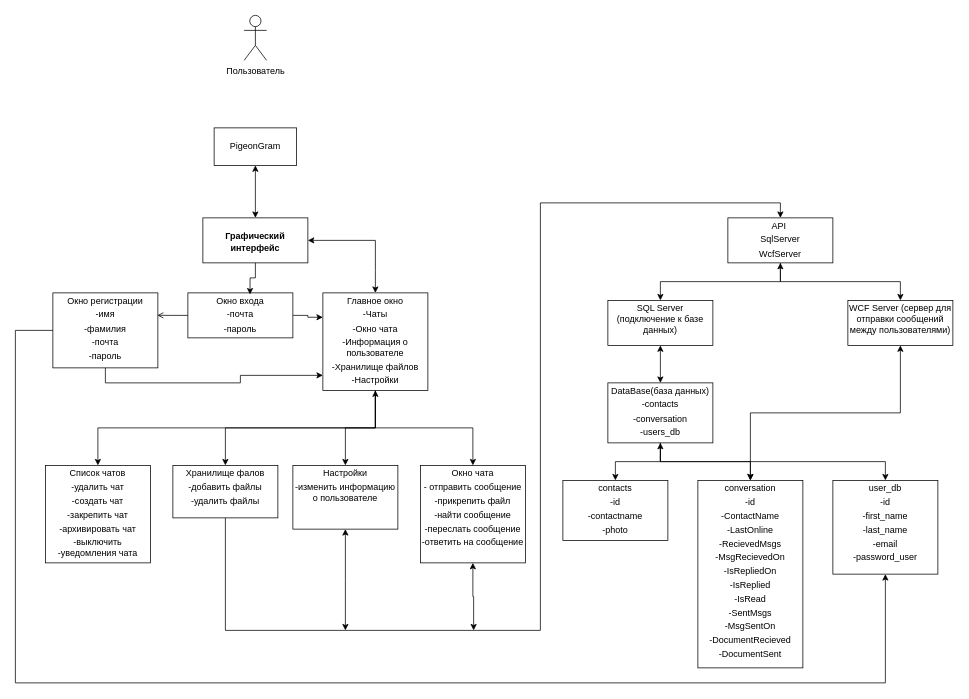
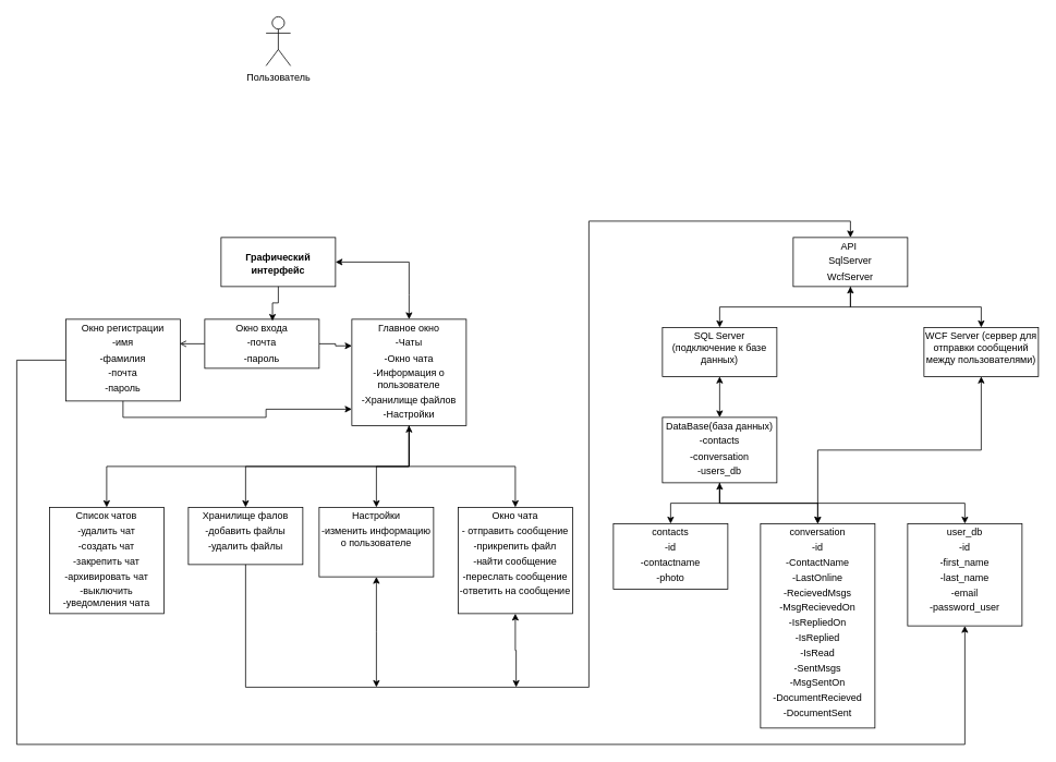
- <mxCell id="3" value="PigeonGram" style="html=1;whiteSpace=wrap;" vertex="1" parent="1"><mxGeometry x="285" y="170" width="110" height="50" as="geometry" /></mxCell>
- <mxCell id="2" style="edgeStyle=orthogonalEdgeStyle;rounded=0;orthogonalLoop=1;jettySize=auto;html=1;exitX=0.5;exitY=1;exitDx=0;exitDy=0;entryX=0.5;entryY=0;entryDx=0;entryDy=0;startArrow=classic;" edge="1" parent="1" source="3" target="4"><mxGeometry relative="1" as="geometry" /></mxCell>
- <mxCell id="20" value="&lt;p style=&quot;margin:0px;margin-top:4px;text-align:center;&quot;&gt;Окно регистрации&lt;/p&gt;&lt;p style=&quot;margin:0px;margin-top:4px;text-align:center;&quot;&gt;-имя&lt;/p&gt;&lt;p style=&quot;margin:0px;margin-top:4px;text-align:center;&quot;&gt;-фамилия&lt;/p&gt;&lt;p style=&quot;margin:0px;margin-top:4px;text-align:center;&quot;&gt;-почта&lt;/p&gt;&lt;p style=&quot;margin:0px;margin-top:4px;text-align:center;&quot;&gt;-пароль&lt;/p&gt;" style="verticalAlign=top;align=left;overflow=fill;html=1;whiteSpace=wrap;" vertex="1" parent="1"><mxGeometry x="70" y="390" width="140" height="100" as="geometry" /></mxCell>
+ <mxCell id="20" value="&lt;p style=&quot;margin:0px;margin-top:4px;text-align:center;&quot;&gt;Окно регистрации&lt;/p&gt;&lt;p style=&quot;margin:0px;margin-top:4px;text-align:center;&quot;&gt;-имя&lt;/p&gt;&lt;p style=&quot;margin:0px;margin-top:4px;text-align:center;&quot;&gt;-фамилия&lt;/p&gt;&lt;p style=&quot;margin:0px;margin-top:4px;text-align:center;&quot;&gt;-почта&lt;/p&gt;&lt;p style=&quot;margin:0px;margin-top:4px;text-align:center;&quot;&gt;-пароль&lt;/p&gt;" style="verticalAlign=top;align=left;overflow=fill;html=1;whiteSpace=wrap;" vertex="1" parent="1"><mxGeometry x="80" y="390" width="140" height="100" as="geometry" /></mxCell>
